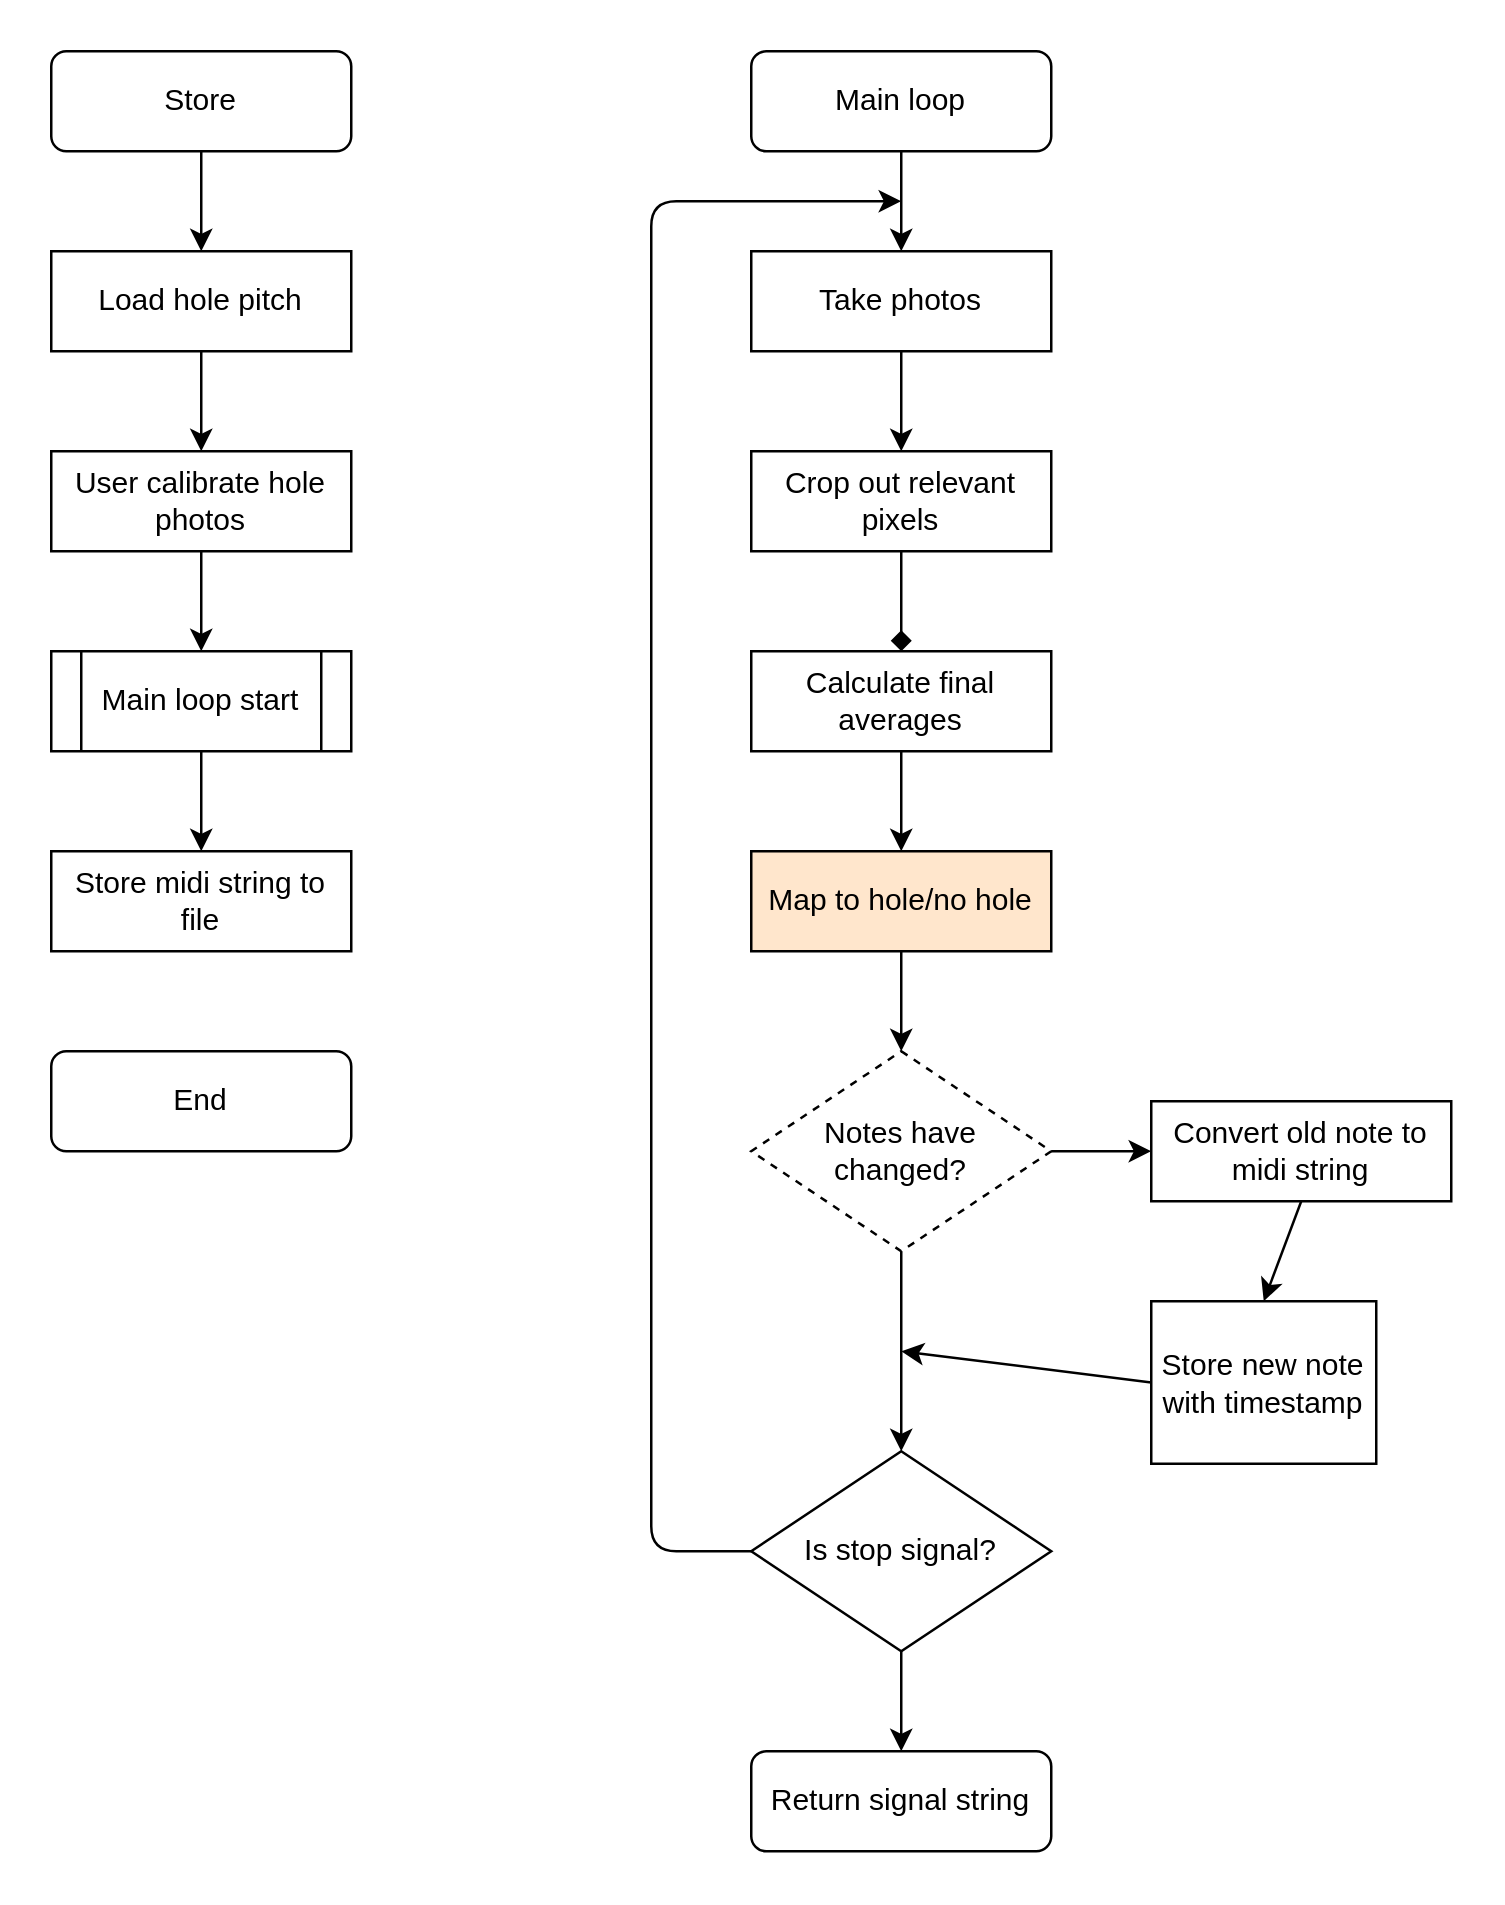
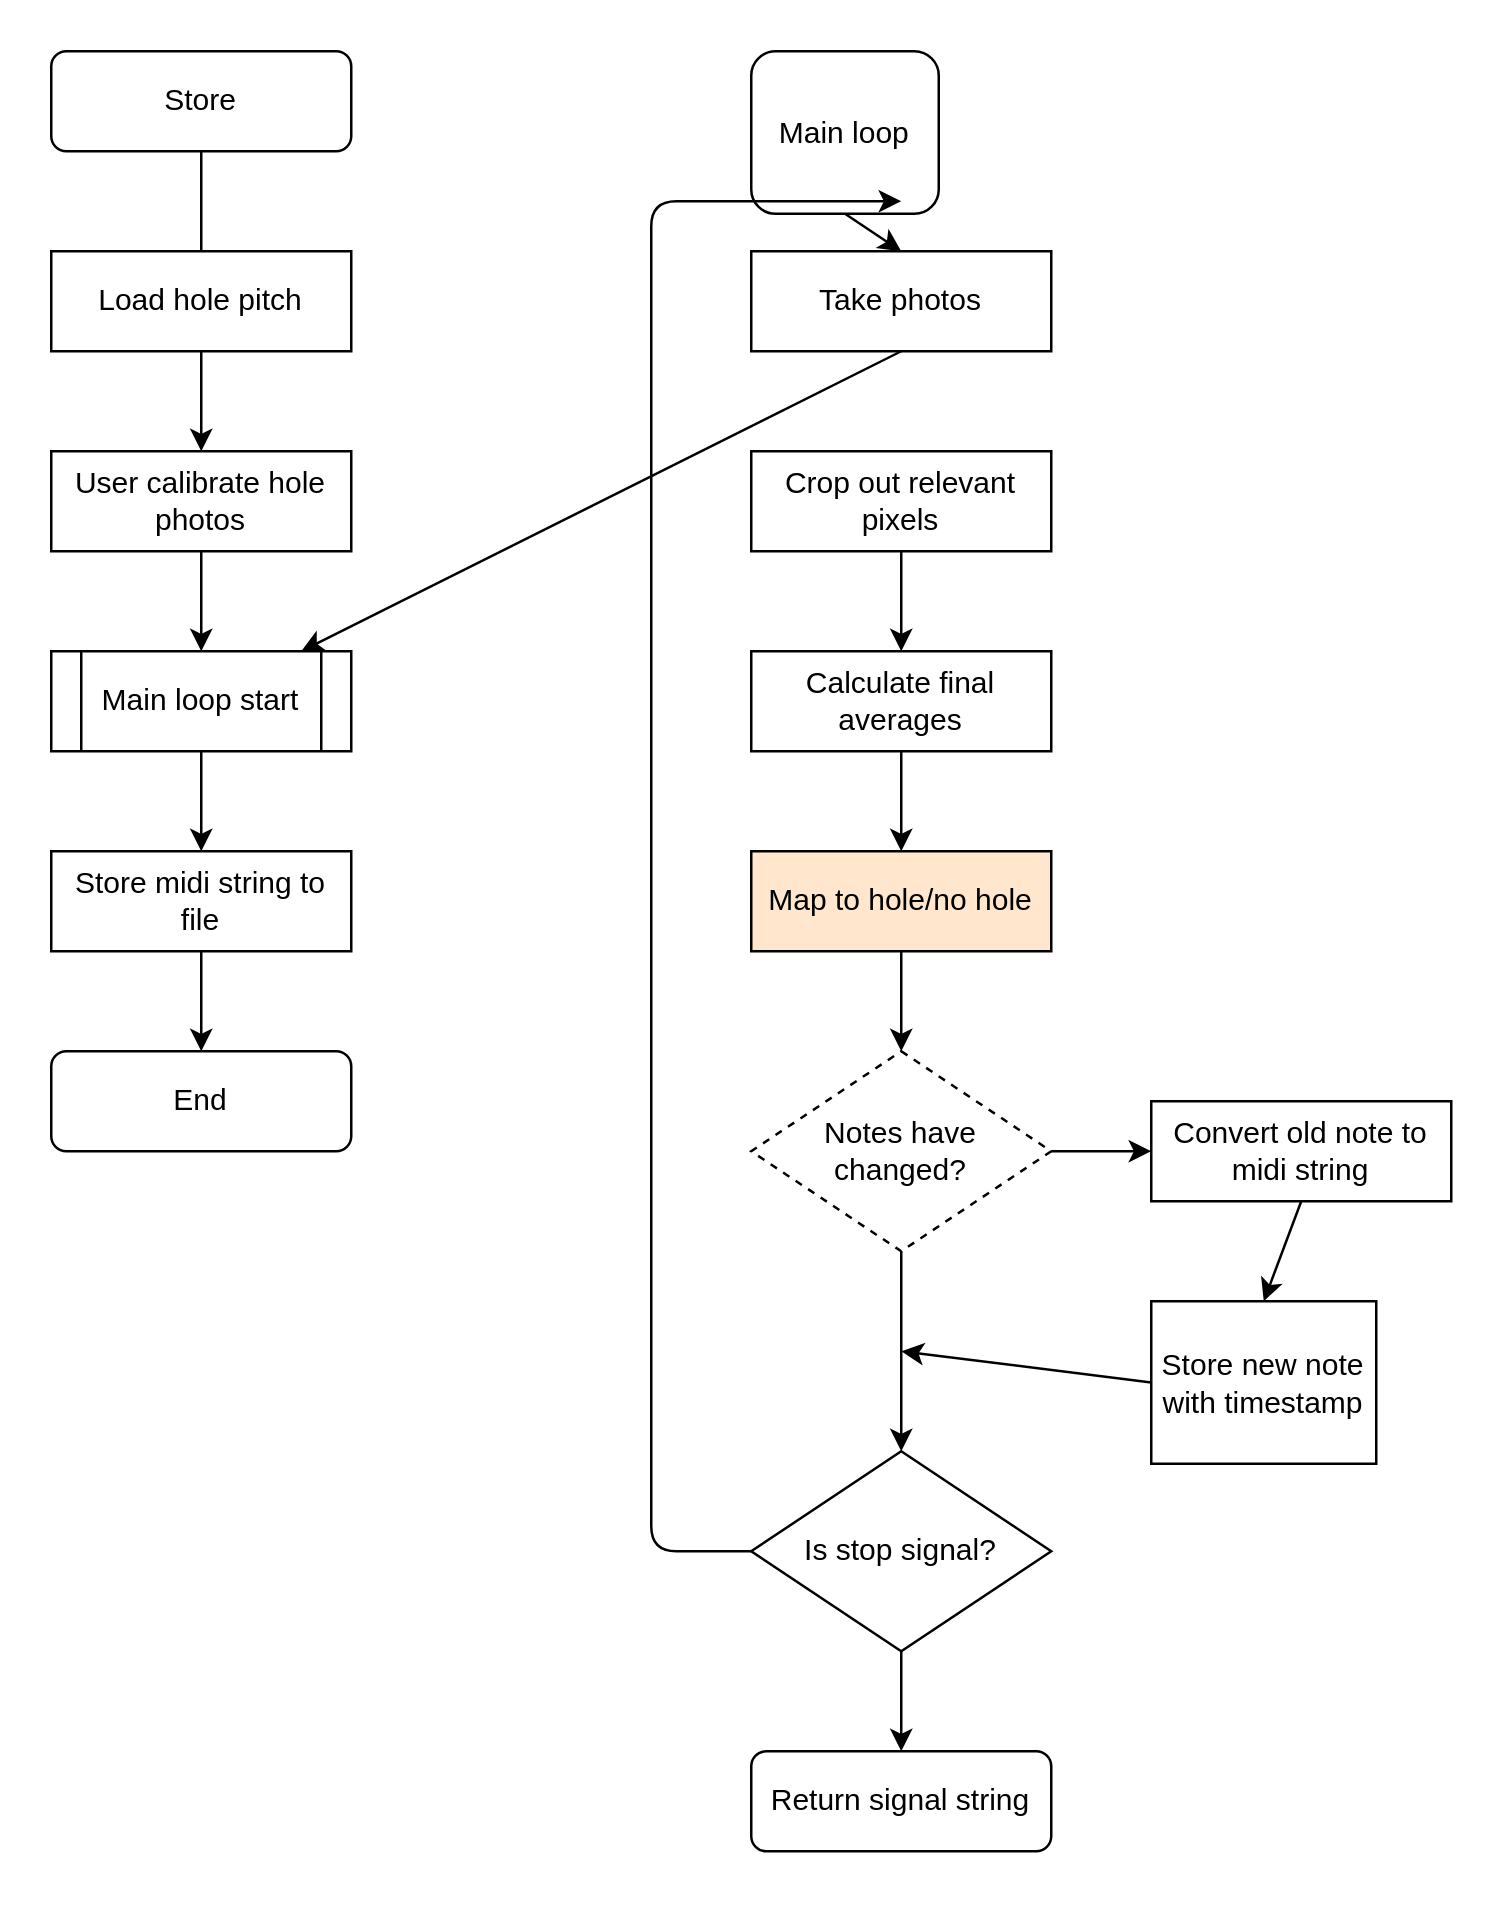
- <mxCell id="9" value="Main loop" style="rounded=1;whiteSpace=wrap;html=1;fontSize=12;glass=0;strokeWidth=1;shadow=0;" vertex="1" parent="1"><mxGeometry x="300" y="20" width="120" height="40" as="geometry" /></mxCell>
+ <mxCell id="9" value="Main loop" style="rounded=1;whiteSpace=wrap;html=1;fontSize=12;glass=0;strokeWidth=1;shadow=0;" vertex="1" parent="1"><mxGeometry x="300" y="20" width="75" height="65" as="geometry" /></mxCell>
- <mxCell id="4" value="" style="endArrow=classic;html=1;exitX=0.5;exitY=1;exitDx=0;exitDy=0;entryX=0.5;entryY=0;entryDx=0;entryDy=0;" edge="1" parent="1" source="2" target="3"><mxGeometry width="50" height="50" relative="1" as="geometry"><mxPoint x="250" y="250" as="sourcePoint" /><mxPoint x="300" y="200" as="targetPoint" /></mxGeometry></mxCell>
+ <mxCell id="4" value="" style="endArrow=none;html=1;exitX=0.5;exitY=1;exitDx=0;exitDy=0;entryX=0.5;entryY=0;entryDx=0;entryDy=0;" edge="1" parent="1" source="2" target="3"><mxGeometry width="50" height="50" relative="1" as="geometry"><mxPoint x="250" y="250" as="sourcePoint" /><mxPoint x="300" y="200" as="targetPoint" /></mxGeometry></mxCell>
- <mxCell id="19" value="" style="endArrow=classic;html=1;exitX=0.5;exitY=1;exitDx=0;exitDy=0;entryX=0.5;entryY=0;entryDx=0;entryDy=0;" edge="1" parent="1" source="10" target="11"><mxGeometry width="50" height="50" relative="1" as="geometry"><mxPoint x="440" y="150" as="sourcePoint" /><mxPoint x="490" y="100" as="targetPoint" /></mxGeometry></mxCell>
+ <mxCell id="19" value="" style="endArrow=classic;html=1;exitX=0.5;exitY=1;exitDx=0;exitDy=0;" edge="1" parent="1" source="10" target="7"><mxGeometry width="50" height="50" relative="1" as="geometry"><mxPoint x="440" y="150" as="sourcePoint" /><mxPoint x="490" y="100" as="targetPoint" /></mxGeometry></mxCell>
- <mxCell id="20" value="" style="endArrow=diamond;html=1;exitX=0.5;exitY=1;exitDx=0;exitDy=0;" edge="1" parent="1" source="11" target="12"><mxGeometry width="50" height="50" relative="1" as="geometry"><mxPoint x="450" y="220" as="sourcePoint" /><mxPoint x="450" y="260" as="targetPoint" /></mxGeometry></mxCell>
+ <mxCell id="20" value="" style="endArrow=classic;html=1;exitX=0.5;exitY=1;exitDx=0;exitDy=0;" edge="1" parent="1" source="11" target="12"><mxGeometry width="50" height="50" relative="1" as="geometry"><mxPoint x="450" y="220" as="sourcePoint" /><mxPoint x="450" y="260" as="targetPoint" /></mxGeometry></mxCell>
+ <mxCell id="33" value="" style="endArrow=classic;html=1;exitX=0.5;exitY=1;exitDx=0;exitDy=0;entryX=0.5;entryY=0;entryDx=0;entryDy=0;" edge="1" parent="1" source="30" target="31"><mxGeometry width="50" height="50" relative="1" as="geometry"><mxPoint x="160" y="380" as="sourcePoint" /><mxPoint x="160" y="420" as="targetPoint" /></mxGeometry></mxCell>
